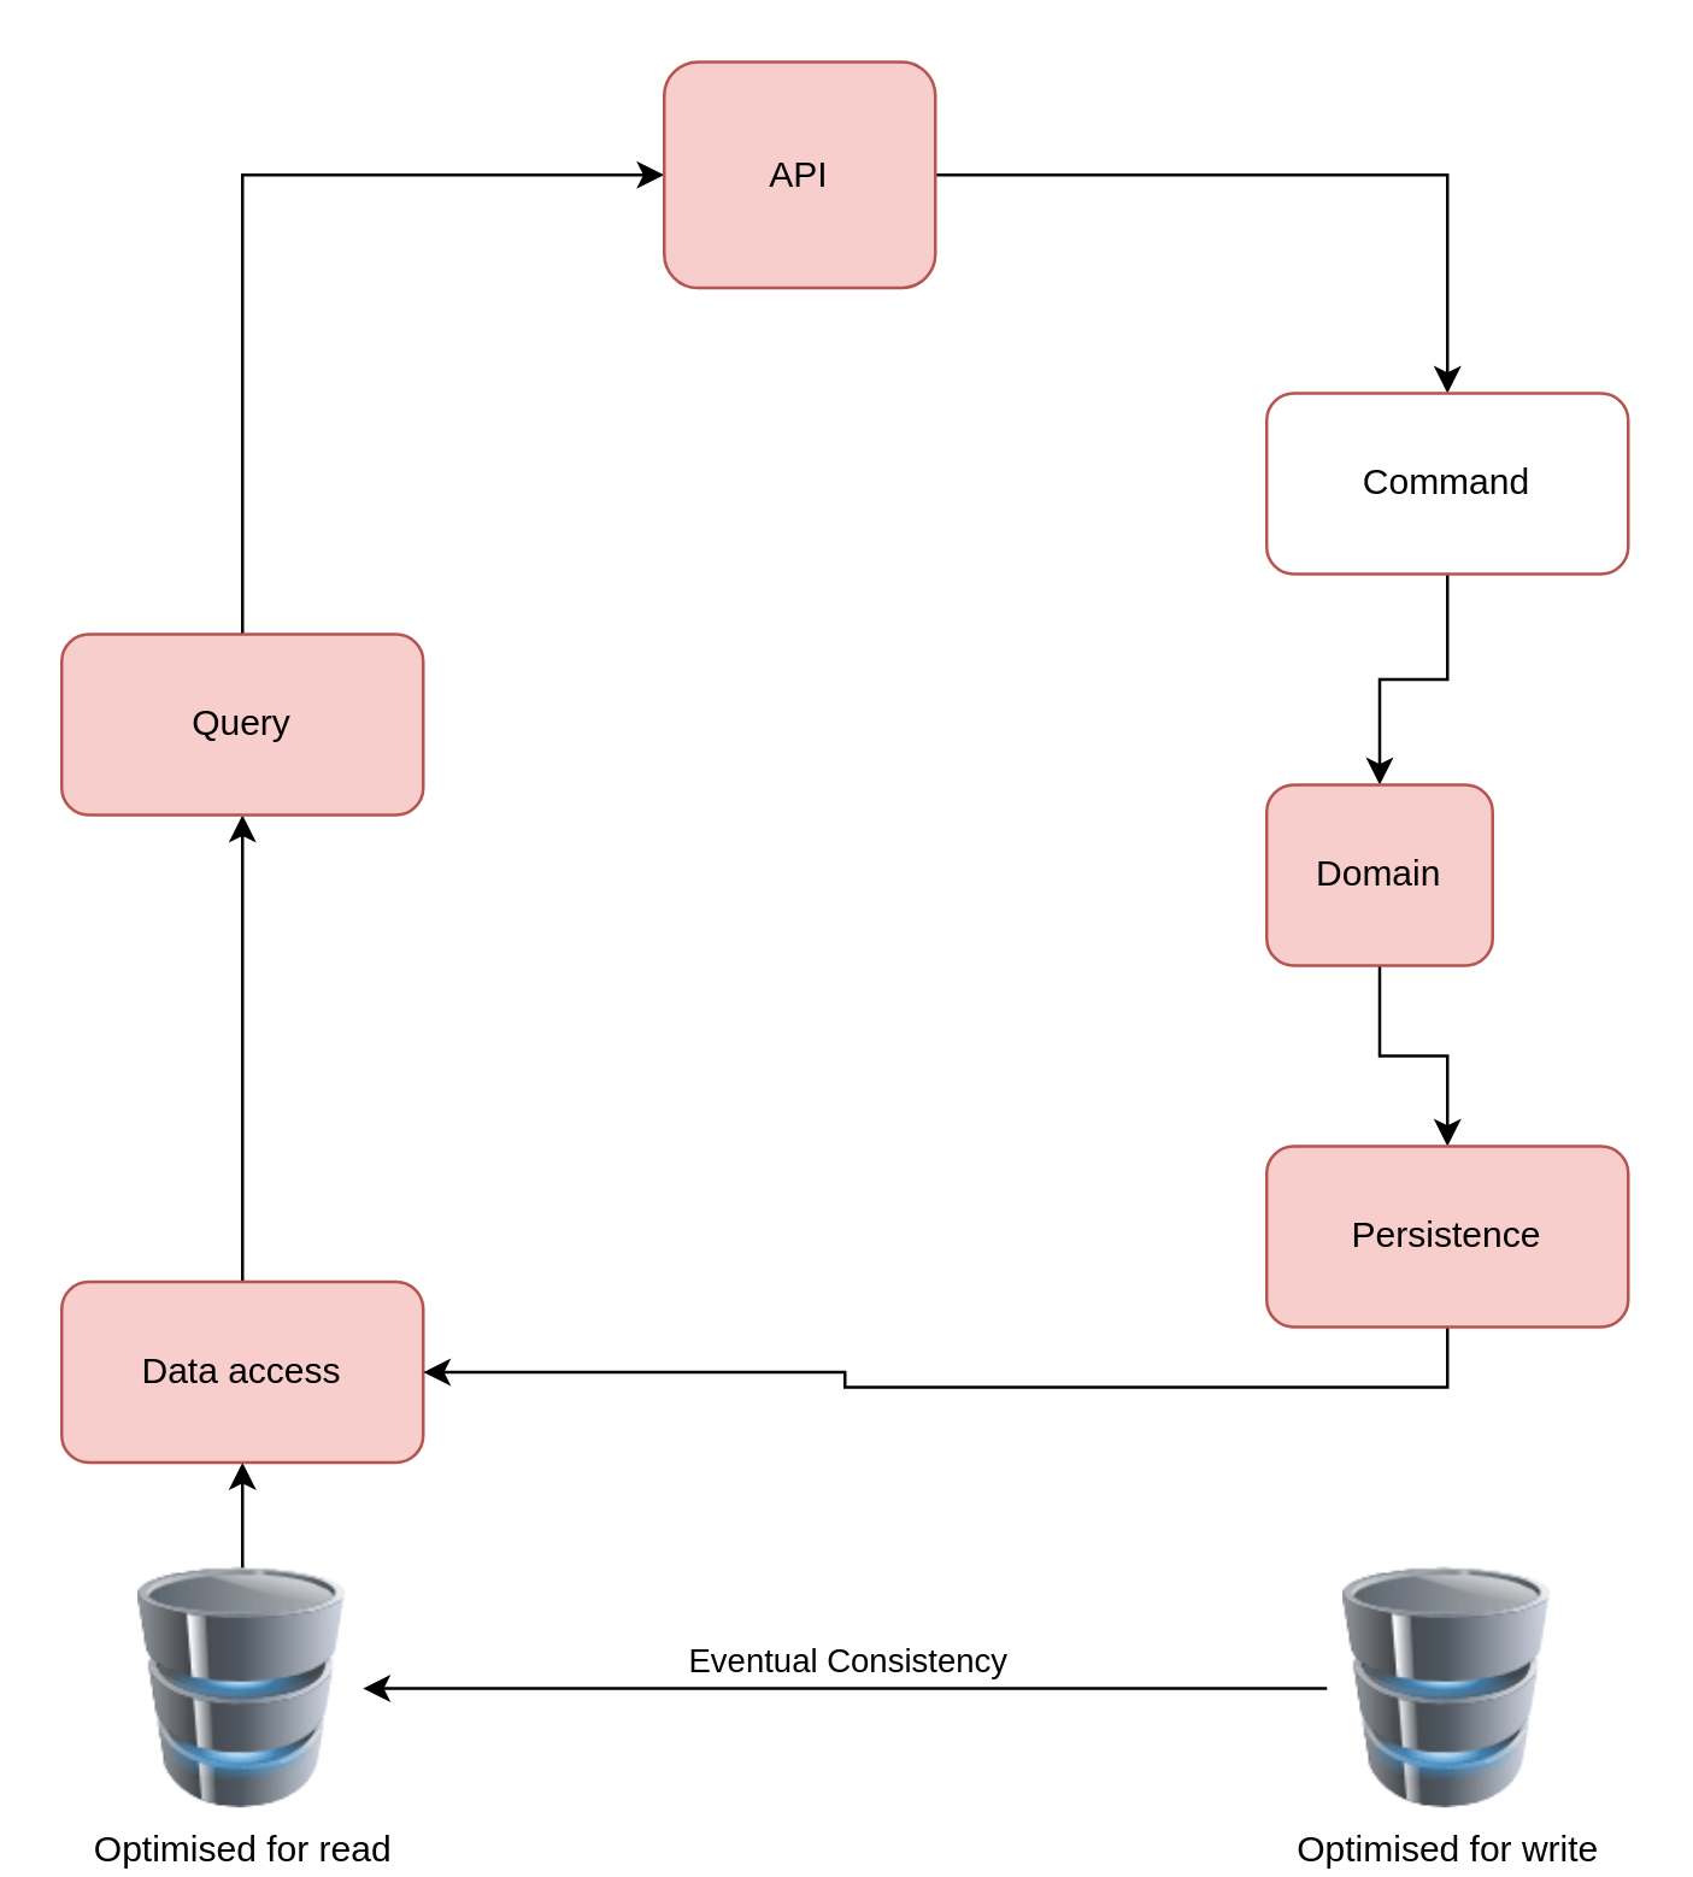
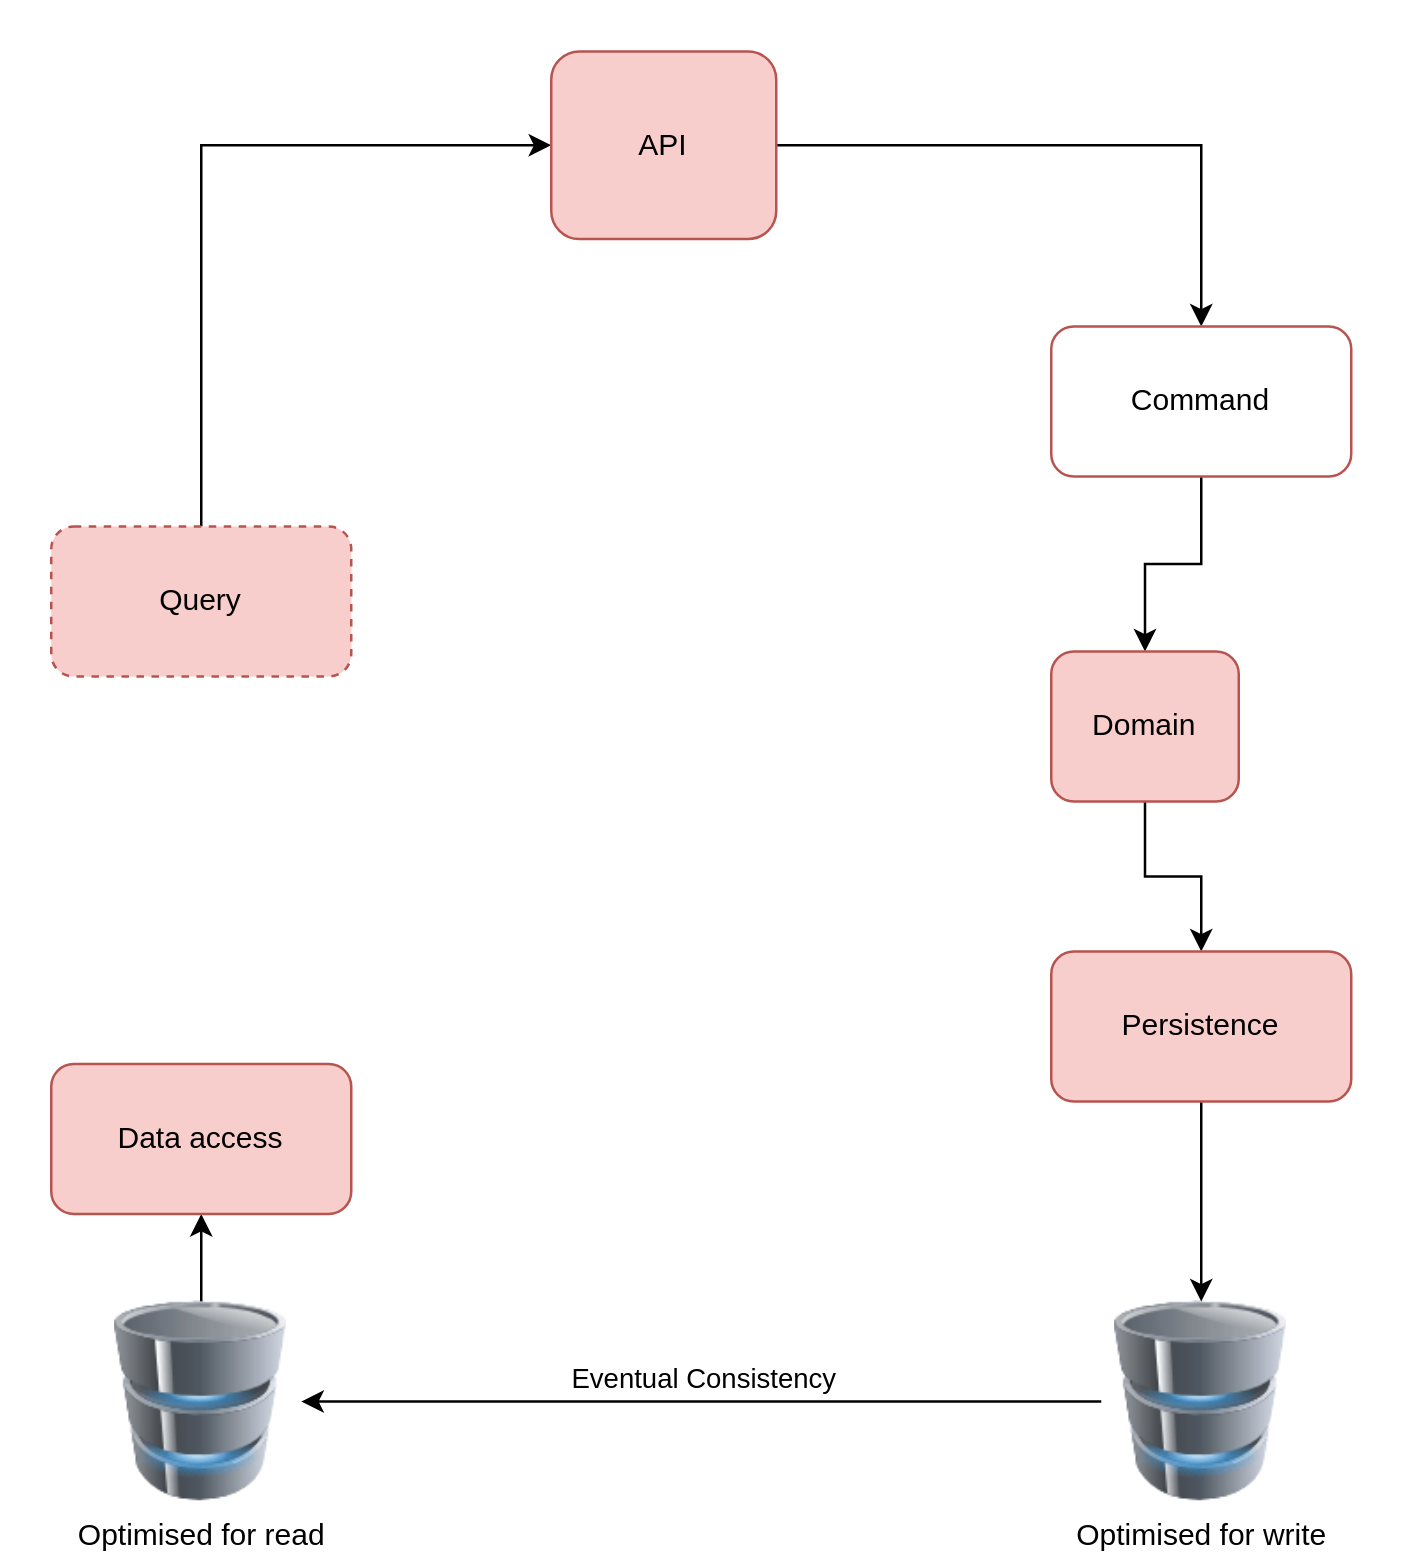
- <mxCell id="10" value="Query" style="rounded=1;whiteSpace=wrap;html=1;fillColor=#f8cecc;strokeColor=#b85450;" vertex="1" parent="1"><mxGeometry x="20" y="210" width="120" height="60" as="geometry" /></mxCell>
+ <mxCell id="10" value="Query" style="rounded=1;whiteSpace=wrap;html=1;fillColor=#f8cecc;strokeColor=#b85450;dashed=1;" vertex="1" parent="1"><mxGeometry x="20" y="210" width="120" height="60" as="geometry" /></mxCell>
- <mxCell id="7" style="edgeStyle=orthogonalEdgeStyle;rounded=0;orthogonalLoop=1;jettySize=auto;html=1;entryX=0.5;entryY=1;entryDx=0;entryDy=0;" edge="1" parent="1" source="8" target="10"><mxGeometry relative="1" as="geometry" /></mxCell>
- <mxCell id="17" style="edgeStyle=orthogonalEdgeStyle;rounded=0;orthogonalLoop=1;jettySize=auto;html=1;exitX=0.5;exitY=1;exitDx=0;exitDy=0;" edge="1" parent="1" source="18" target="8"><mxGeometry relative="1" as="geometry" /></mxCell>
+ <mxCell id="17" style="edgeStyle=orthogonalEdgeStyle;rounded=0;orthogonalLoop=1;jettySize=auto;html=1;exitX=0.5;exitY=1;exitDx=0;exitDy=0;entryX=0.5;entryY=0;entryDx=0;entryDy=0;" edge="1" parent="1" source="18" target="6"><mxGeometry relative="1" as="geometry" /></mxCell>
